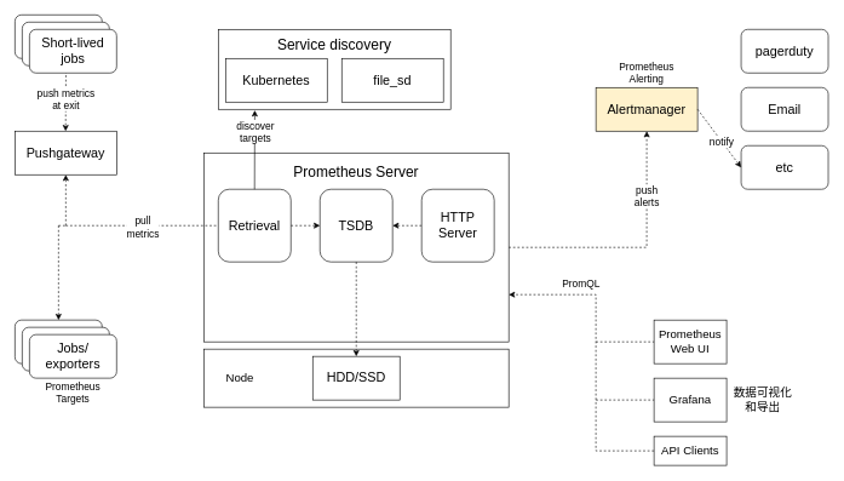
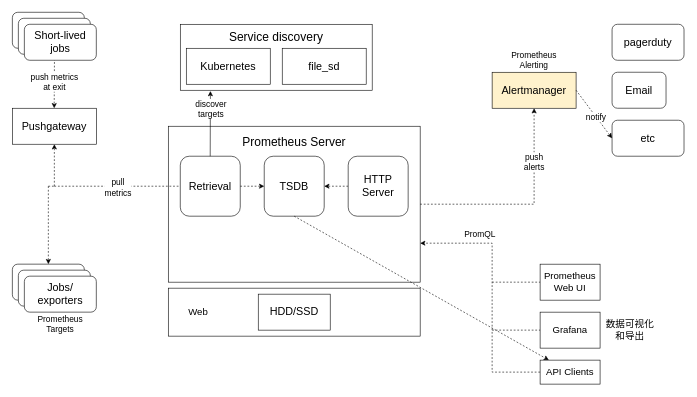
- <mxCell id="49" value="Email" style="rounded=1;whiteSpace=wrap;html=1;fontSize=18;" vertex="1" parent="2"><mxGeometry x="1000" y="100" width="120" height="60" as="geometry" /></mxCell>
+ <mxCell id="49" value="Email" style="rounded=1;whiteSpace=wrap;html=1;fontSize=18;" vertex="1" parent="2"><mxGeometry x="1000" y="100" width="90" height="60" as="geometry" /></mxCell>
- <mxCell id="26" value="" style="endArrow=classic;html=1;rounded=0;exitX=0.5;exitY=1;exitDx=0;exitDy=0;entryX=0.5;entryY=0;entryDx=0;entryDy=0;dashed=1;" edge="1" parent="2" source="20" target="24"><mxGeometry width="50" height="50" relative="1" as="geometry"><mxPoint x="470" y="420" as="sourcePoint" /><mxPoint x="520" y="370" as="targetPoint" /></mxGeometry></mxCell>
+ <mxCell id="26" value="" style="endArrow=classic;html=1;rounded=0;exitX=0.5;exitY=1;exitDx=0;exitDy=0;dashed=1;" edge="1" parent="2" source="20" target="43"><mxGeometry width="50" height="50" relative="1" as="geometry"><mxPoint x="470" y="420" as="sourcePoint" /><mxPoint x="520" y="370" as="targetPoint" /></mxGeometry></mxCell>
- <mxCell id="25" value="Node" style="text;html=1;strokeColor=none;fillColor=none;align=center;verticalAlign=middle;whiteSpace=wrap;rounded=0;fontSize=16;" vertex="1" parent="2"><mxGeometry x="280" y="485" width="60" height="30" as="geometry" /></mxCell>
+ <mxCell id="25" value="Web" style="text;html=1;strokeColor=none;fillColor=none;align=center;verticalAlign=middle;whiteSpace=wrap;rounded=0;fontSize=16;" vertex="1" parent="2"><mxGeometry x="280" y="485" width="60" height="30" as="geometry" /></mxCell>
